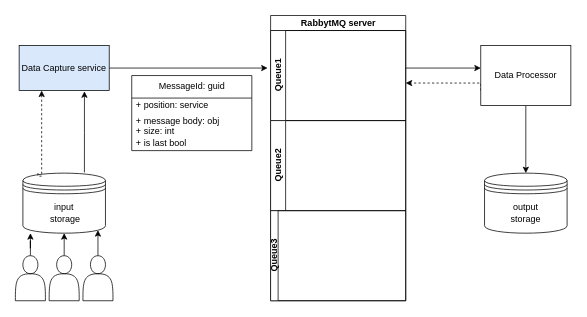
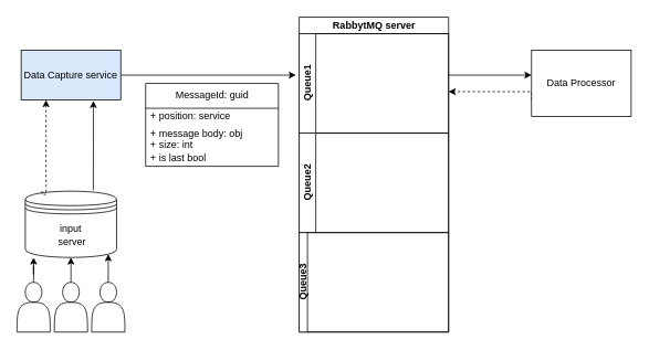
- <mxCell id="13" style="edgeStyle=orthogonalEdgeStyle;rounded=0;orthogonalLoop=1;jettySize=auto;html=1;entryX=0.5;entryY=0;entryDx=0;entryDy=0;" parent="1" source="15" target="16" edge="1"><mxGeometry relative="1" as="geometry" /></mxCell>
- <mxCell id="16" value="&lt;span&gt;output&lt;br&gt;storage&lt;/span&gt;" style="shape=datastore;whiteSpace=wrap;html=1;" parent="1" vertex="1"><mxGeometry x="645" y="230" width="110" height="80" as="geometry" /></mxCell>
- <mxCell id="5" value="input&lt;br&gt;&amp;nbsp;storage" style="shape=datastore;whiteSpace=wrap;html=1;" parent="1" vertex="1"><mxGeometry x="30" y="230" width="110" height="80" as="geometry" /></mxCell>
+ <mxCell id="5" value="input&lt;br&gt;&amp;nbsp;server" style="shape=datastore;whiteSpace=wrap;html=1;" parent="1" vertex="1"><mxGeometry x="30" y="230" width="110" height="80" as="geometry" /></mxCell>
